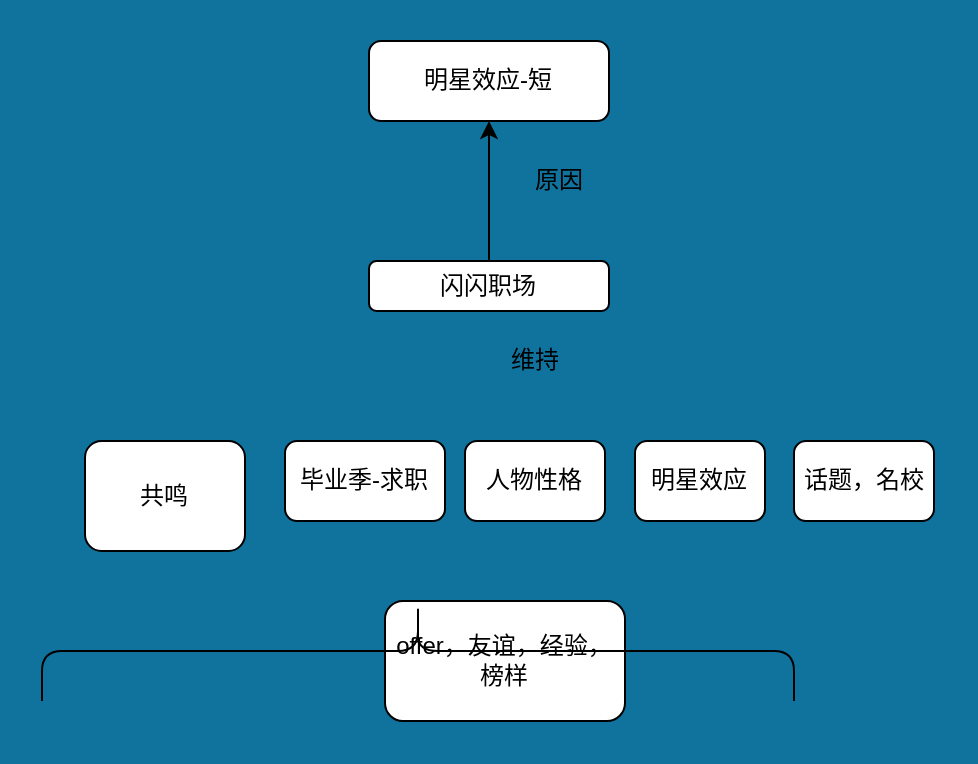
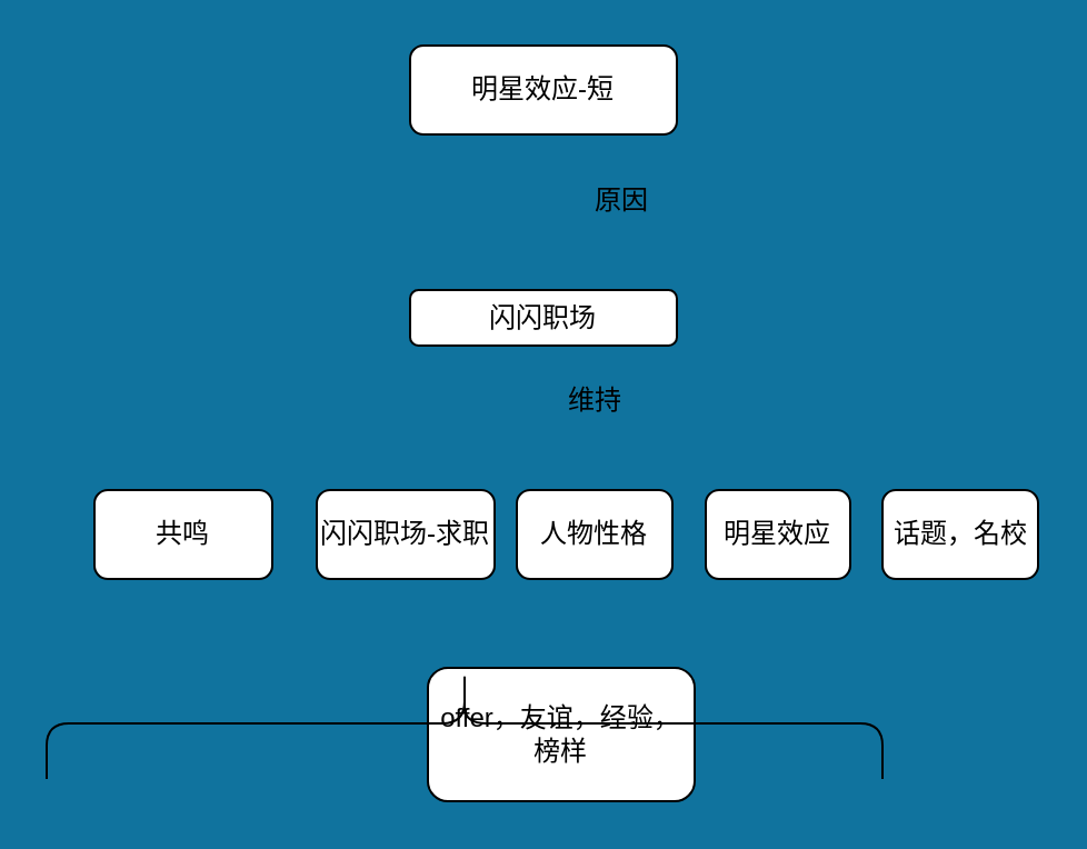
- <mxCell id="2" value="" style="edgeStyle=orthogonalEdgeStyle;rounded=0;orthogonalLoop=1;jettySize=auto;html=1;" edge="1" parent="1" source="3" target="4"><mxGeometry relative="1" as="geometry" /></mxCell>
- <mxCell id="8" value="&lt;font style=&quot;vertical-align: inherit&quot;&gt;&lt;font style=&quot;vertical-align: inherit&quot;&gt;毕业季-求职&lt;/font&gt;&lt;/font&gt;" style="rounded=1;whiteSpace=wrap;html=1;" vertex="1" parent="1"><mxGeometry x="142" y="220" width="80" height="40" as="geometry" /></mxCell>
+ <mxCell id="8" value="&lt;font style=&quot;vertical-align: inherit&quot;&gt;&lt;font style=&quot;vertical-align: inherit&quot;&gt;闪闪职场-求职&lt;/font&gt;&lt;/font&gt;" style="rounded=1;whiteSpace=wrap;html=1;" vertex="1" parent="1"><mxGeometry x="142" y="220" width="80" height="40" as="geometry" /></mxCell>
- <mxCell id="12" value="&lt;font style=&quot;vertical-align: inherit&quot;&gt;&lt;font style=&quot;vertical-align: inherit&quot;&gt;共鸣&lt;/font&gt;&lt;/font&gt;" style="rounded=1;whiteSpace=wrap;html=1;" vertex="1" parent="1"><mxGeometry x="42" y="220" width="80" height="55" as="geometry" /></mxCell>
+ <mxCell id="12" value="&lt;font style=&quot;vertical-align: inherit&quot;&gt;&lt;font style=&quot;vertical-align: inherit&quot;&gt;共鸣&lt;/font&gt;&lt;/font&gt;" style="rounded=1;whiteSpace=wrap;html=1;" vertex="1" parent="1"><mxGeometry x="42" y="220" width="80" height="40" as="geometry" /></mxCell>
